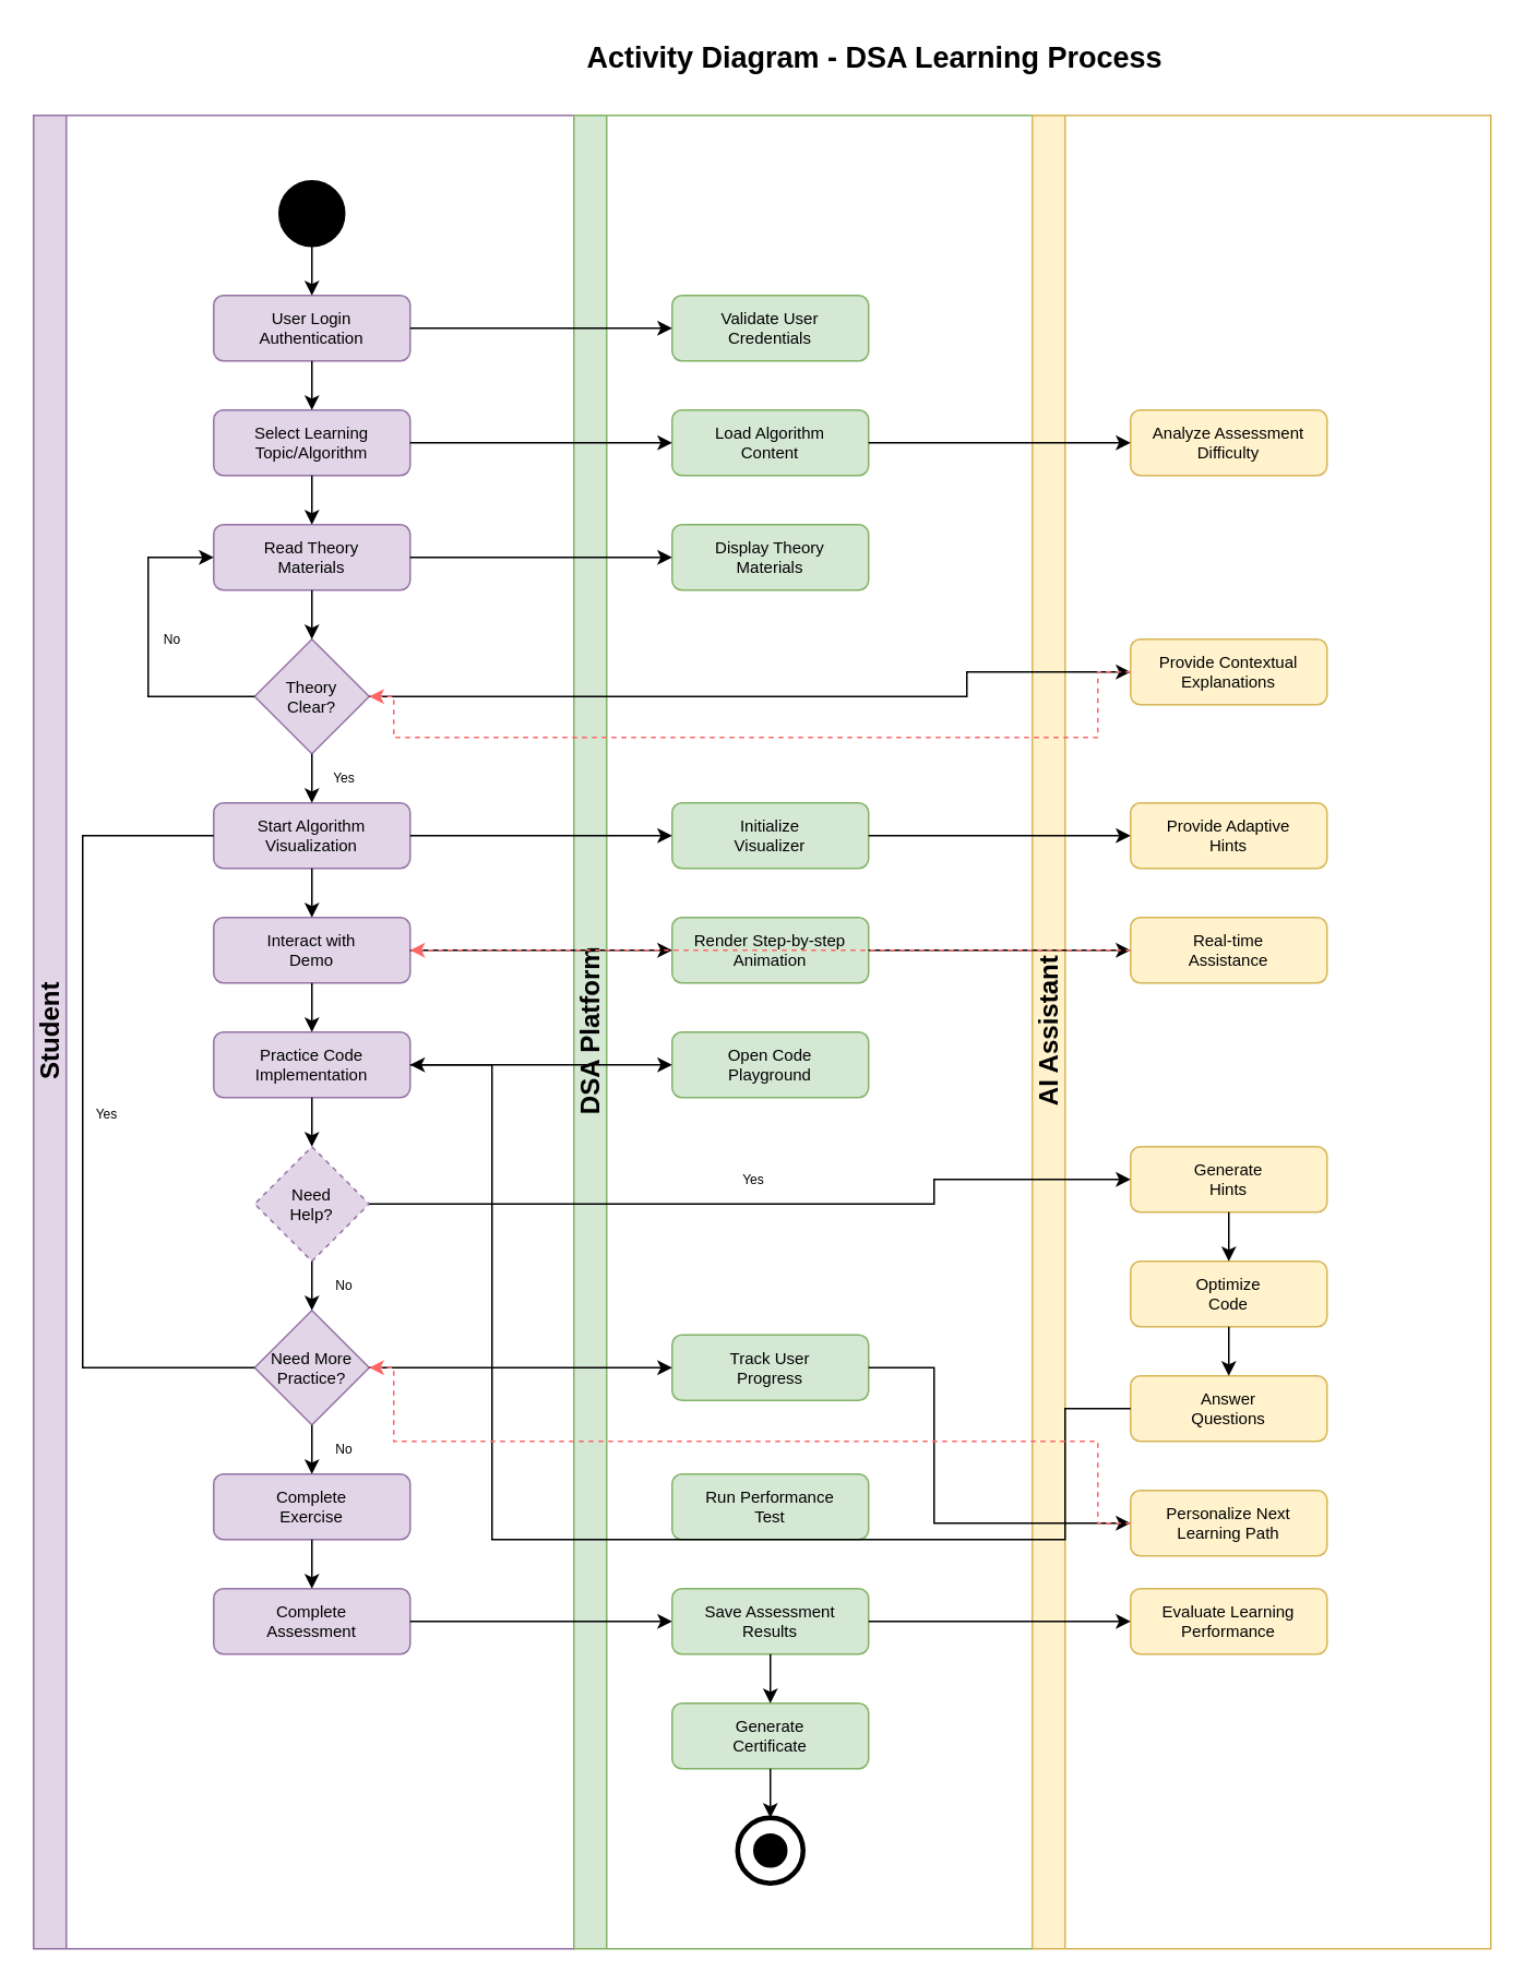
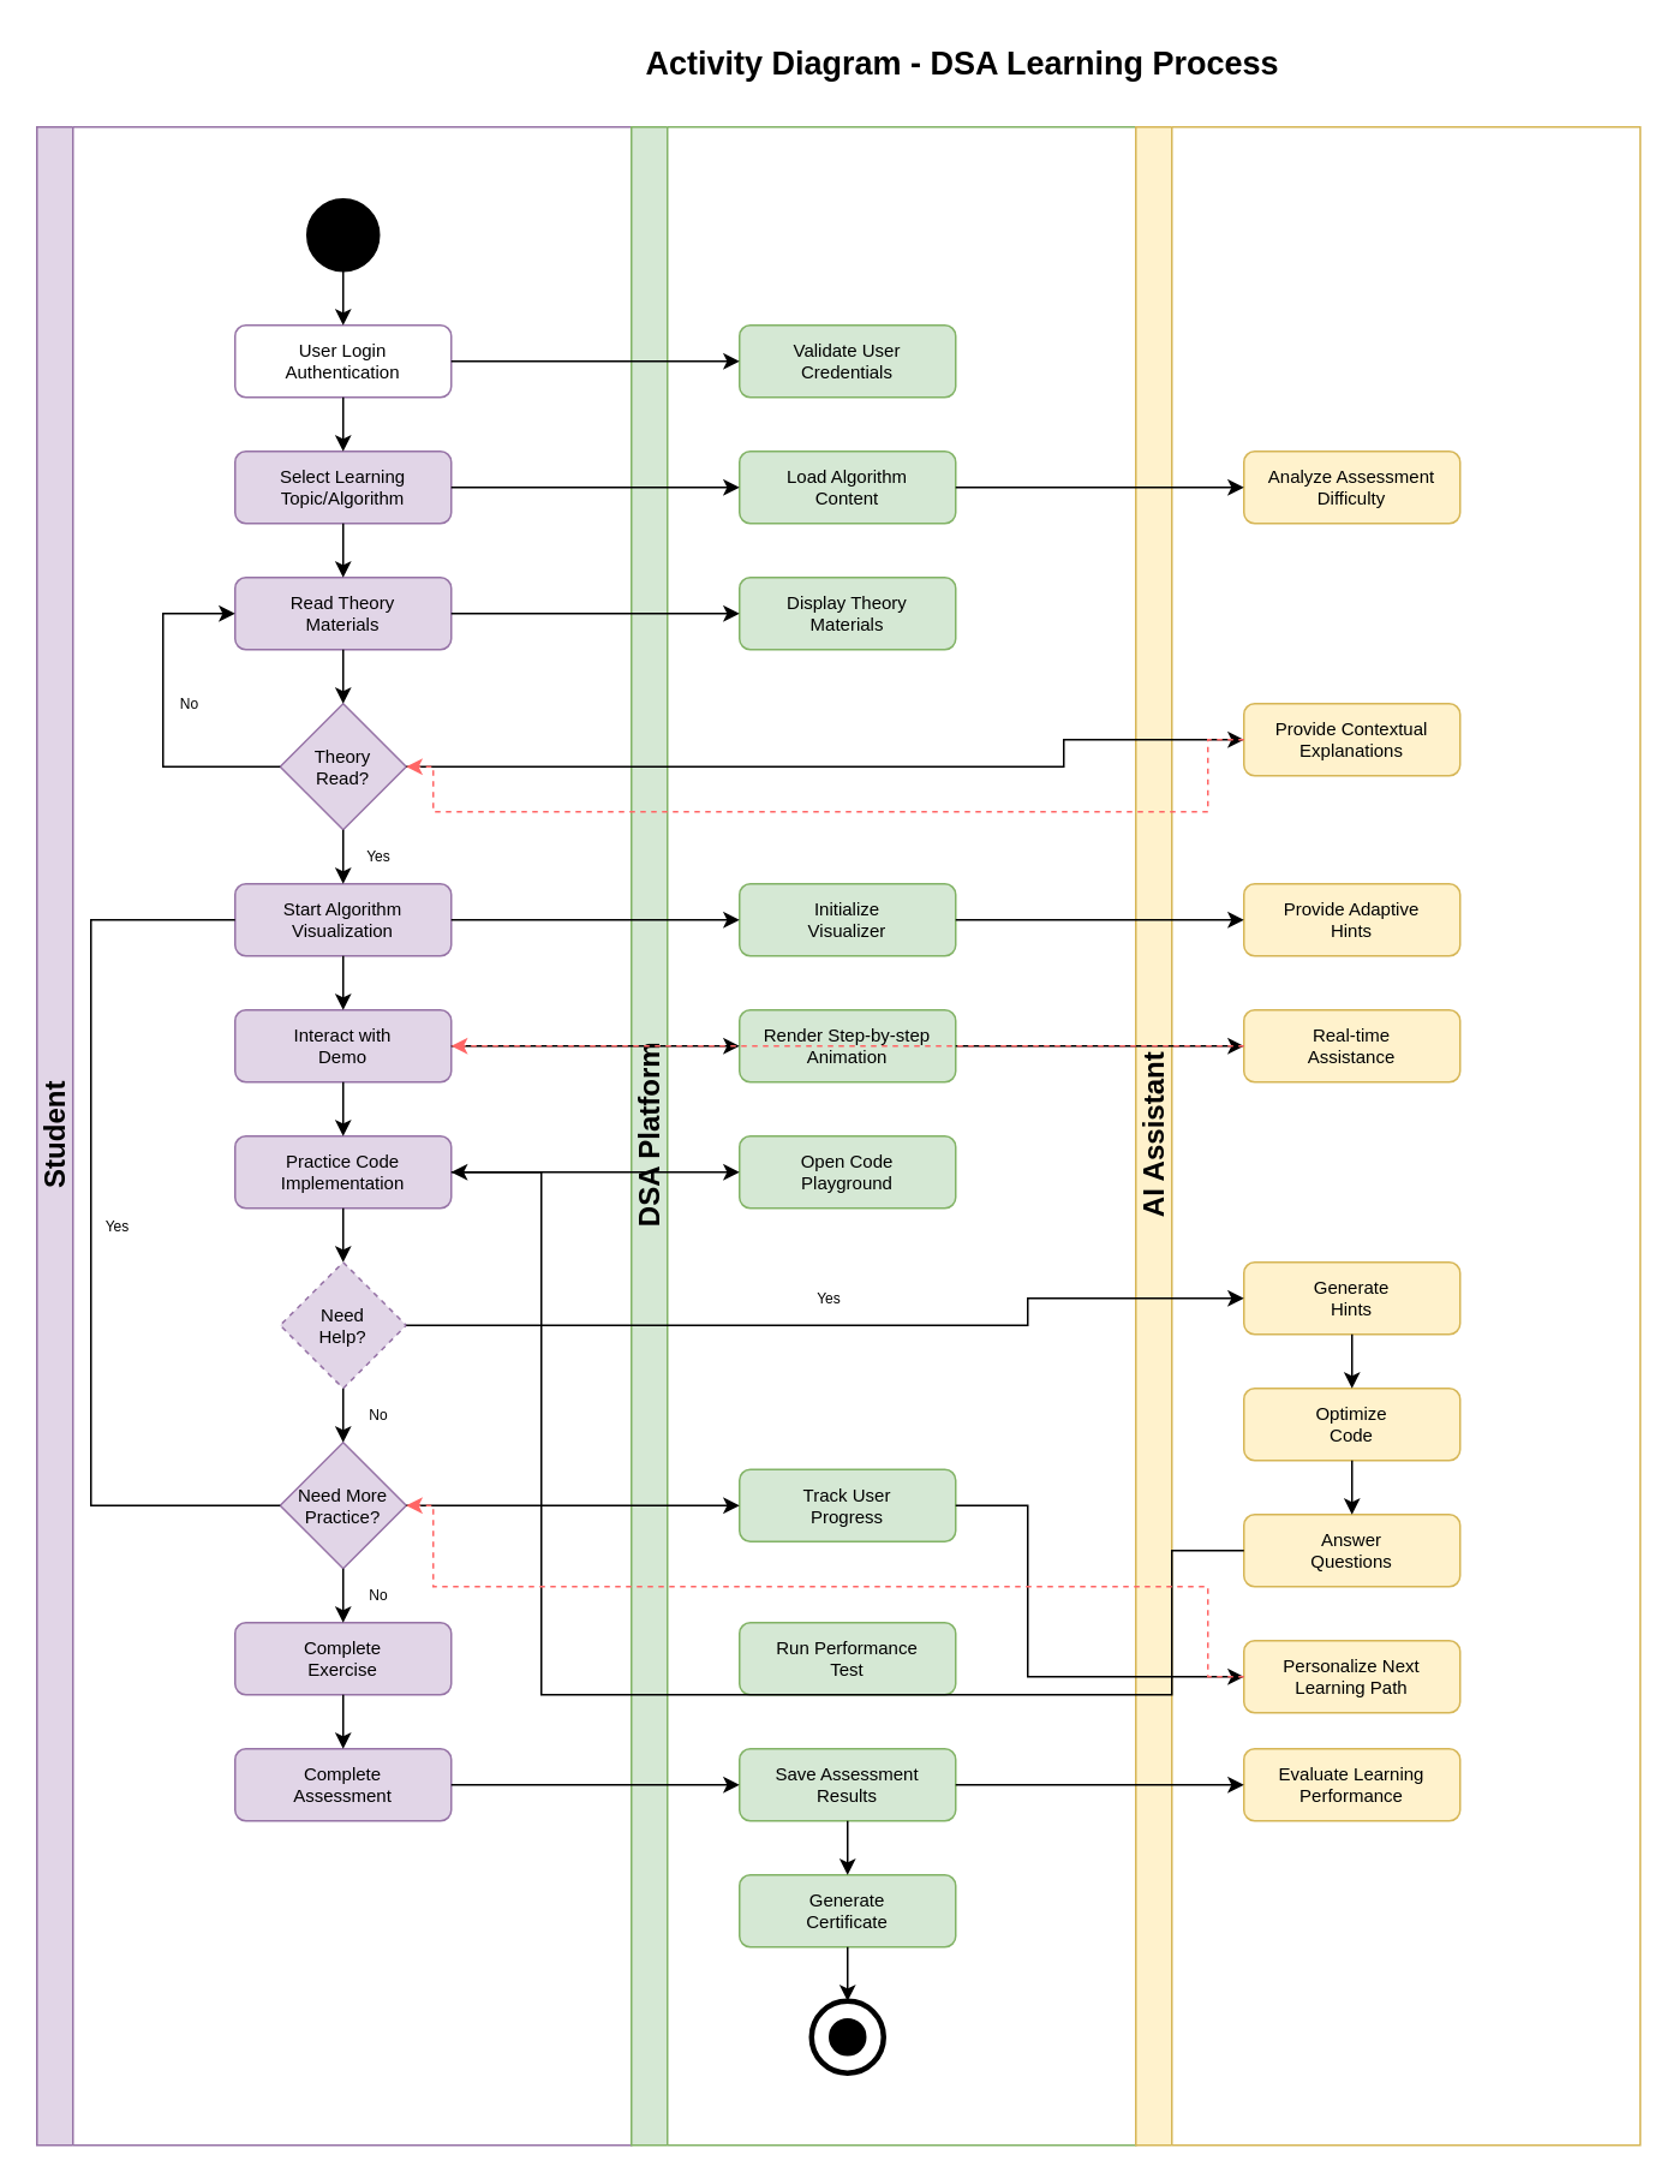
- <mxCell id="7" value="User Login&#10;Authentication" style="rounded=1;whiteSpace=wrap;html=1;fontSize=10;fillColor=#e1d5e7;strokeColor=#9673a6" parent="1" vertex="1"><mxGeometry x="130" y="180" width="120" height="40" as="geometry" /></mxCell>
+ <mxCell id="7" value="User Login&#10;Authentication" style="rounded=1;whiteSpace=wrap;html=1;fontSize=10;fillColor=#ffffff;strokeColor=#9673a6;" parent="1" vertex="1"><mxGeometry x="130" y="180" width="120" height="40" as="geometry" /></mxCell>
- <mxCell id="10" value="Theory&#10;Clear?" style="rhombus;whiteSpace=wrap;html=1;fontSize=10;fillColor=#e1d5e7;strokeColor=#9673a6" parent="1" vertex="1"><mxGeometry x="155" y="390" width="70" height="70" as="geometry" /></mxCell>
+ <mxCell id="10" value="Theory&#10;Read?" style="rhombus;whiteSpace=wrap;html=1;fontSize=10;fillColor=#e1d5e7;strokeColor=#9673a6" parent="1" vertex="1"><mxGeometry x="155" y="390" width="70" height="70" as="geometry" /></mxCell>
